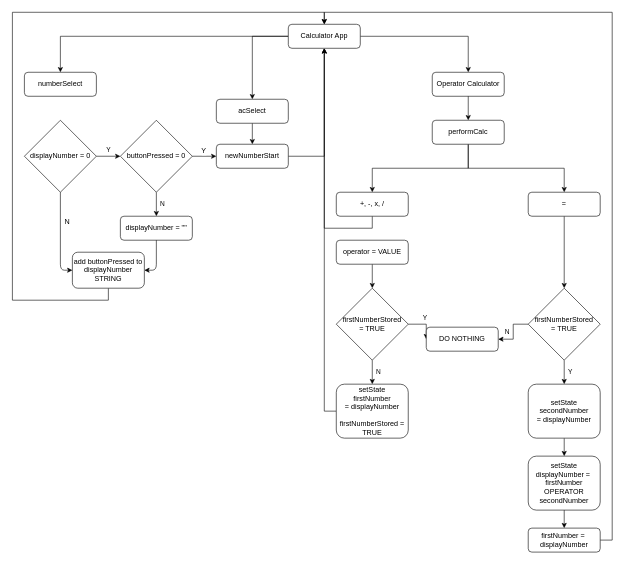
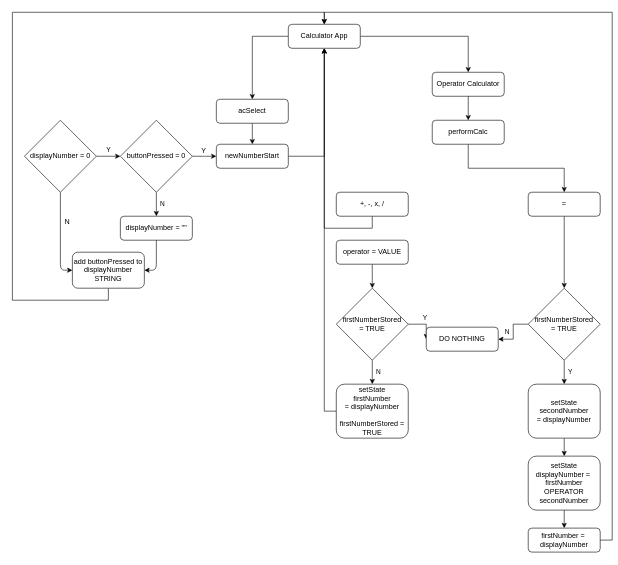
- <mxCell id="19" style="edgeStyle=orthogonalEdgeStyle;rounded=0;orthogonalLoop=1;jettySize=auto;html=1;exitX=0;exitY=0.5;exitDx=0;exitDy=0;entryX=0.5;entryY=0;entryDx=0;entryDy=0;" edge="1" parent="1" source="21" target="2"><mxGeometry relative="1" as="geometry" /></mxCell>
- <mxCell id="2" value="numberSelect" style="rounded=1;whiteSpace=wrap;html=1;" vertex="1" parent="1"><mxGeometry x="40" y="120" width="120" height="40" as="geometry" /></mxCell>
- <mxCell id="22" style="edgeStyle=orthogonalEdgeStyle;rounded=0;orthogonalLoop=1;jettySize=auto;html=1;exitX=0.5;exitY=1;exitDx=0;exitDy=0;entryX=0.5;entryY=0;entryDx=0;entryDy=0;" edge="1" parent="1" source="24" target="29"><mxGeometry relative="1" as="geometry" /></mxCell>
